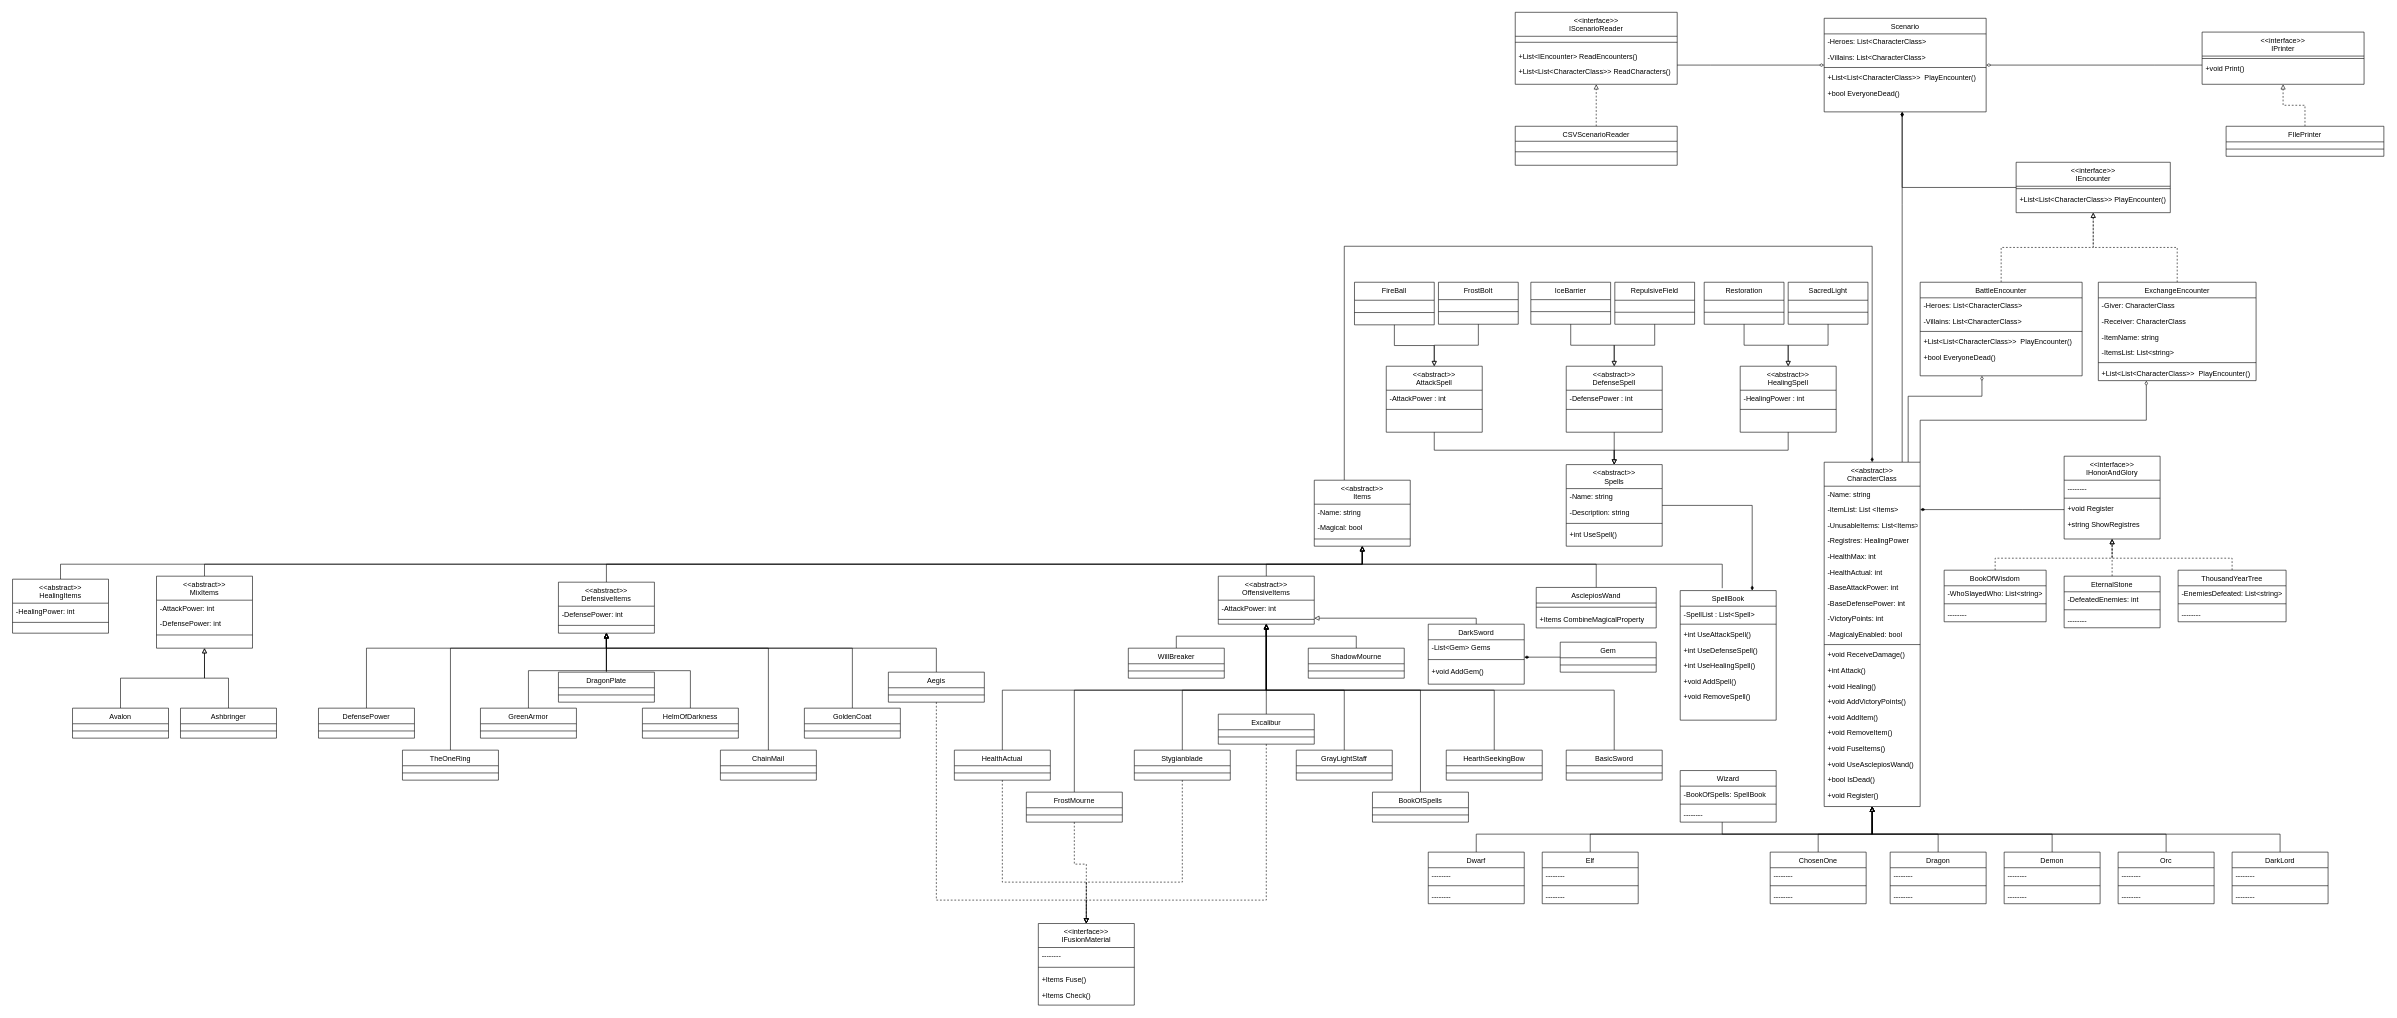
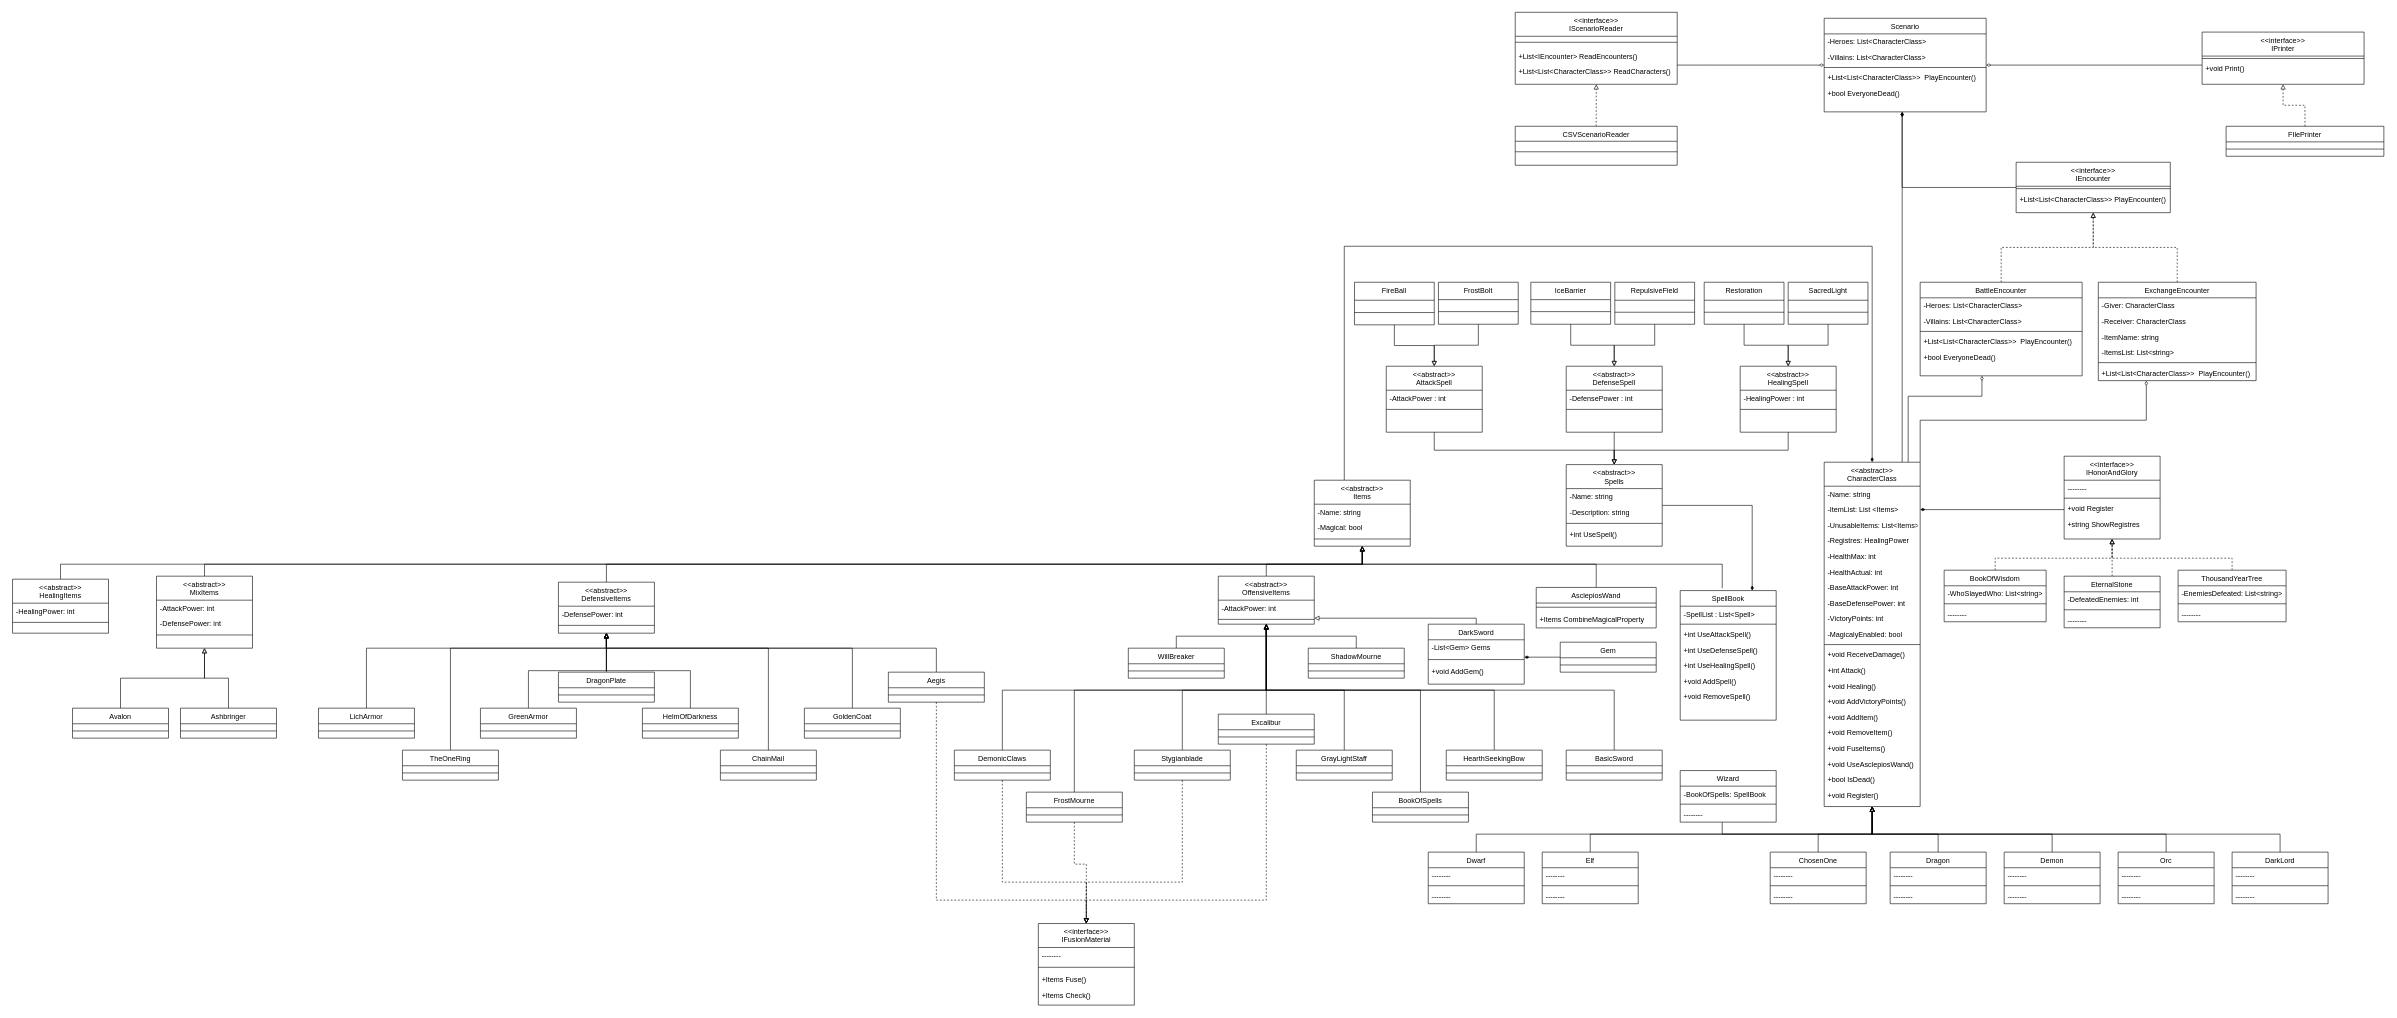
- <mxCell id="142" value="DefensePower" style="swimlane;fontStyle=0;align=center;verticalAlign=top;childLayout=stackLayout;horizontal=1;startSize=26;horizontalStack=0;resizeParent=1;resizeLast=0;collapsible=1;marginBottom=0;rounded=0;shadow=0;strokeWidth=1;" vertex="1" parent="1"><mxGeometry x="530" y="1180" width="160" height="50" as="geometry"><mxRectangle x="340" y="380" width="170" height="26" as="alternateBounds" /></mxGeometry></mxCell>
+ <mxCell id="142" value="LichArmor" style="swimlane;fontStyle=0;align=center;verticalAlign=top;childLayout=stackLayout;horizontal=1;startSize=26;horizontalStack=0;resizeParent=1;resizeLast=0;collapsible=1;marginBottom=0;rounded=0;shadow=0;strokeWidth=1;" vertex="1" parent="1"><mxGeometry x="530" y="1180" width="160" height="50" as="geometry"><mxRectangle x="340" y="380" width="170" height="26" as="alternateBounds" /></mxGeometry></mxCell>
- <mxCell id="102" value="HealthActual&#10;" style="swimlane;fontStyle=0;align=center;verticalAlign=top;childLayout=stackLayout;horizontal=1;startSize=26;horizontalStack=0;resizeParent=1;resizeLast=0;collapsible=1;marginBottom=0;rounded=0;shadow=0;strokeWidth=1;" vertex="1" parent="1"><mxGeometry x="1590" y="1250" width="160" height="50" as="geometry"><mxRectangle x="340" y="380" width="170" height="26" as="alternateBounds" /></mxGeometry></mxCell>
+ <mxCell id="102" value="DemonicClaws&#10;" style="swimlane;fontStyle=0;align=center;verticalAlign=top;childLayout=stackLayout;horizontal=1;startSize=26;horizontalStack=0;resizeParent=1;resizeLast=0;collapsible=1;marginBottom=0;rounded=0;shadow=0;strokeWidth=1;" vertex="1" parent="1"><mxGeometry x="1590" y="1250" width="160" height="50" as="geometry"><mxRectangle x="340" y="380" width="170" height="26" as="alternateBounds" /></mxGeometry></mxCell>
